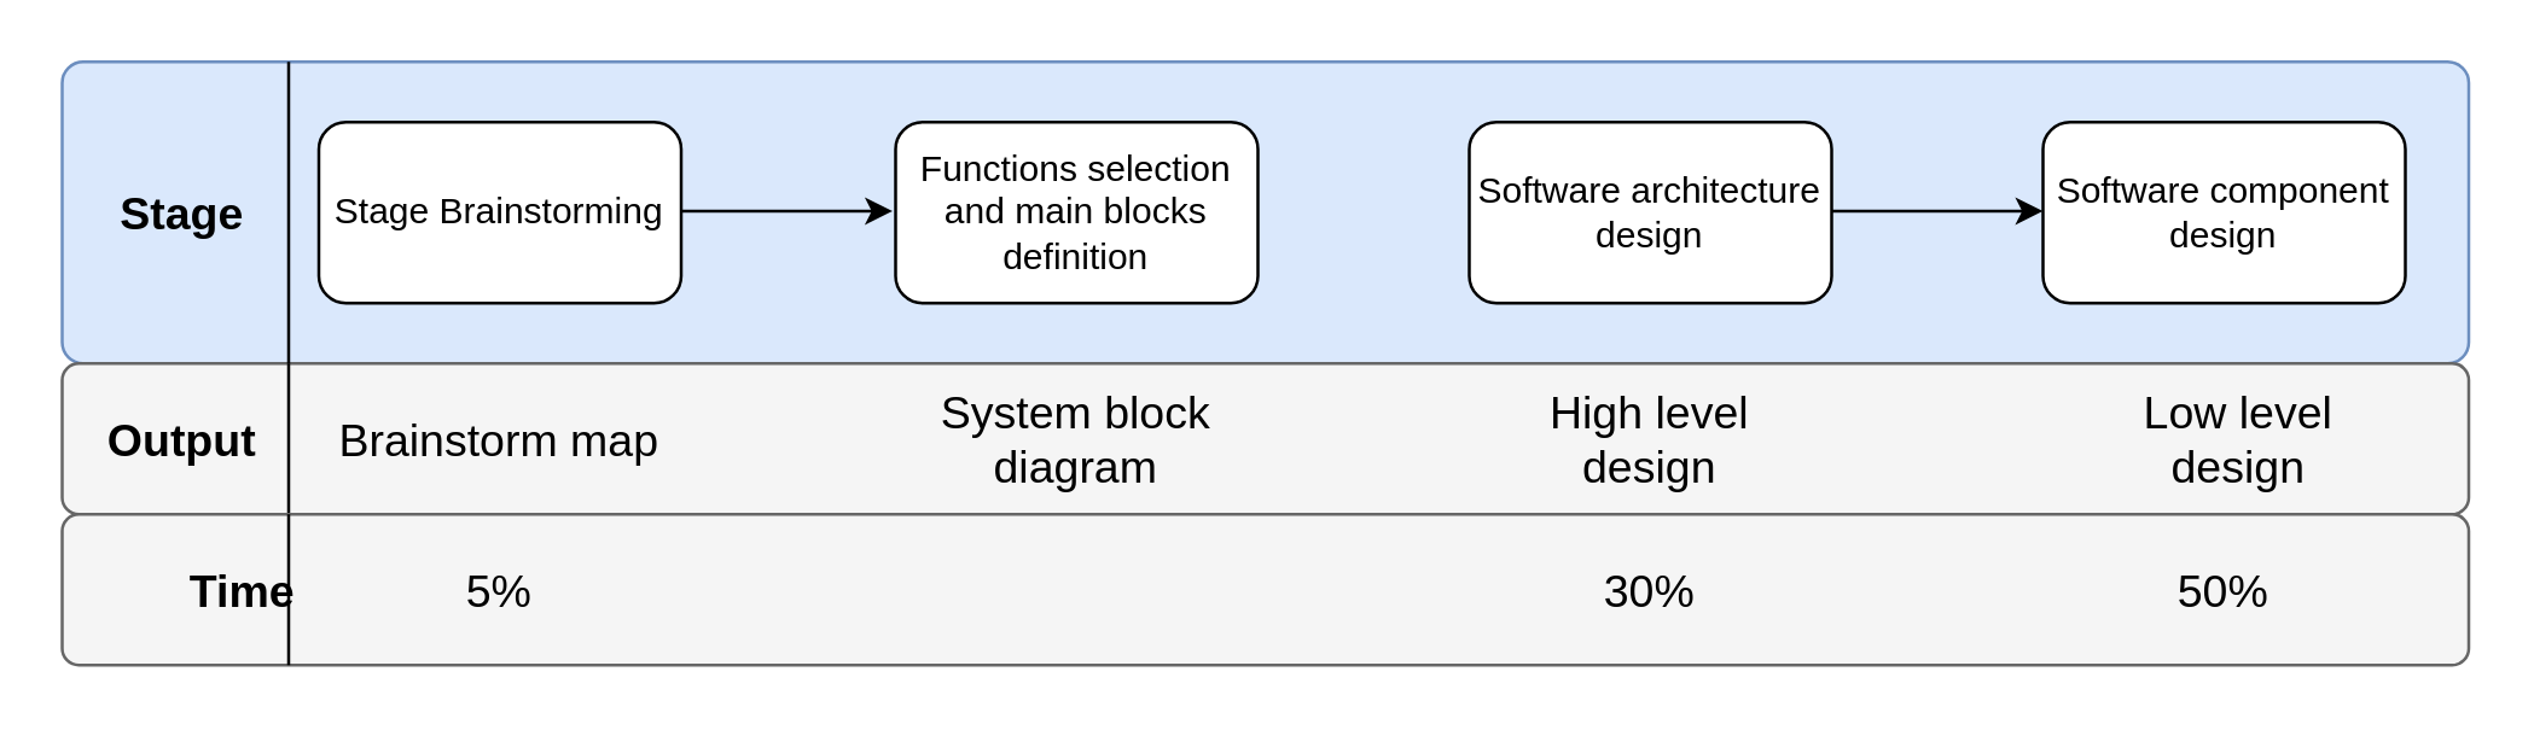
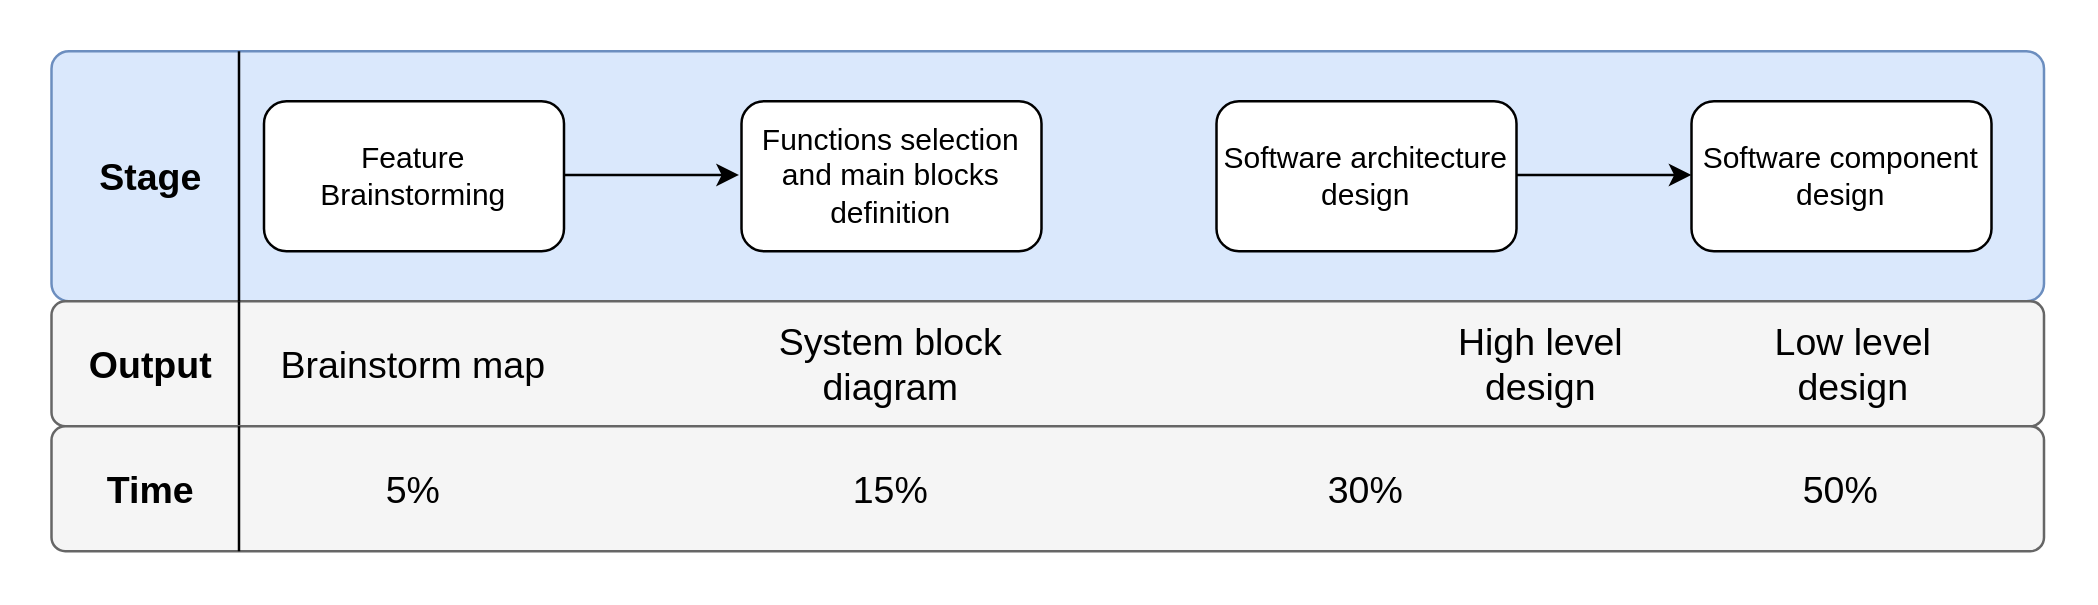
- <mxCell id="4" value="Stage Brainstorming" style="rounded=1;whiteSpace=wrap;html=1;" parent="1" vertex="1"><mxGeometry x="105" y="40" width="120" height="60" as="geometry" /></mxCell>
+ <mxCell id="4" value="Feature Brainstorming" style="rounded=1;whiteSpace=wrap;html=1;" parent="1" vertex="1"><mxGeometry x="105" y="40" width="120" height="60" as="geometry" /></mxCell>
- <mxCell id="11" value="High level design" style="text;html=1;strokeColor=none;fillColor=none;align=center;verticalAlign=middle;whiteSpace=wrap;rounded=0;fontStyle=0;fontSize=15;" vertex="1" parent="1"><mxGeometry x="491" y="135" width="110" height="20" as="geometry" /></mxCell>
+ <mxCell id="11" value="High level design" style="text;html=1;strokeColor=none;fillColor=none;align=center;verticalAlign=middle;whiteSpace=wrap;rounded=0;fontStyle=0;fontSize=15;" vertex="1" parent="1"><mxGeometry x="561" y="135" width="110" height="20" as="geometry" /></mxCell>
- <mxCell id="17" value="Time" style="text;html=1;strokeColor=none;fillColor=none;align=center;verticalAlign=middle;whiteSpace=wrap;rounded=0;fontStyle=1;fontSize=15;" parent="1" vertex="1"><mxGeometry x="60" y="185" width="40" height="20" as="geometry" /></mxCell>
+ <mxCell id="17" value="Time" style="text;html=1;strokeColor=none;fillColor=none;align=center;verticalAlign=middle;whiteSpace=wrap;rounded=0;fontStyle=1;fontSize=15;" parent="1" vertex="1"><mxGeometry x="40" y="185" width="40" height="20" as="geometry" /></mxCell>
+ <mxCell id="20" value="15%&lt;br&gt;" style="text;html=1;strokeColor=none;fillColor=none;align=center;verticalAlign=middle;whiteSpace=wrap;rounded=0;fontStyle=0;fontSize=15;" parent="1" vertex="1"><mxGeometry x="301" y="185" width="110" height="20" as="geometry" /></mxCell>
